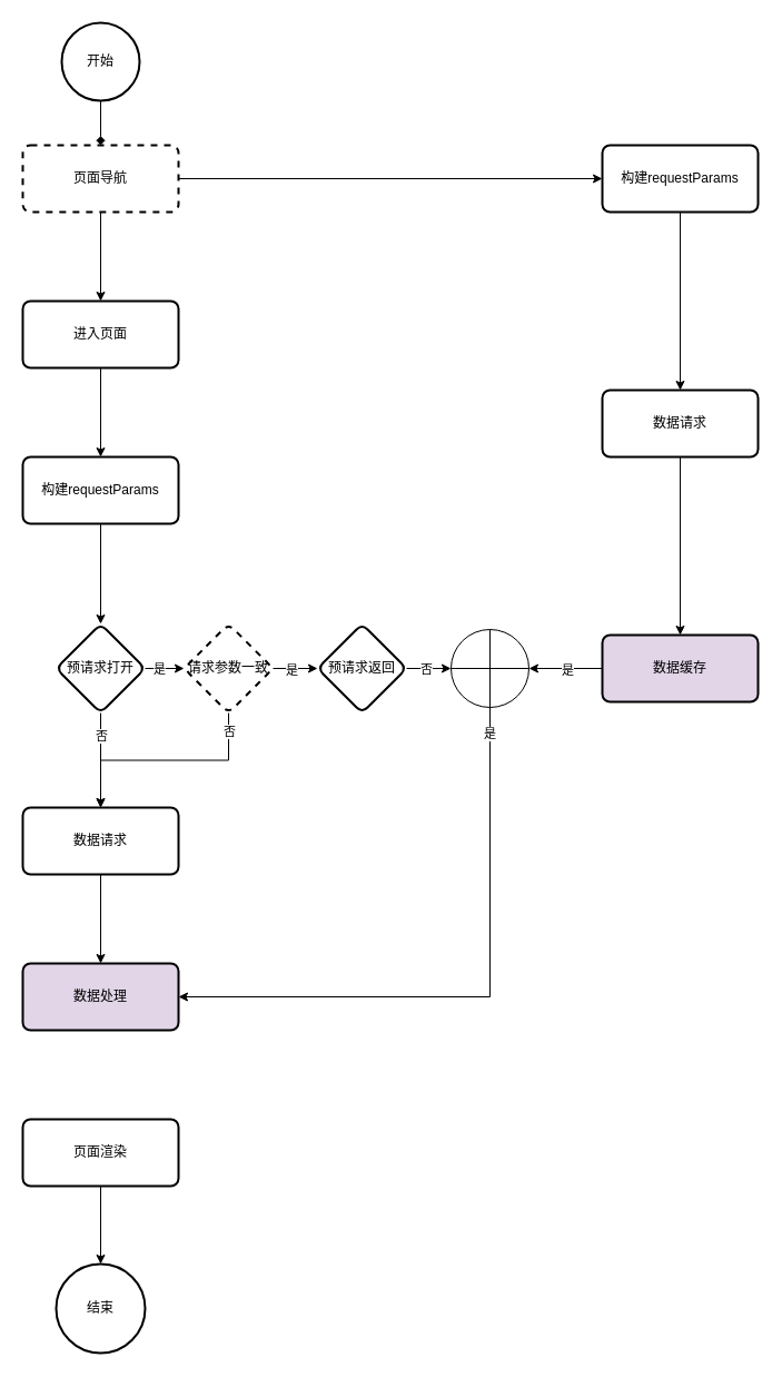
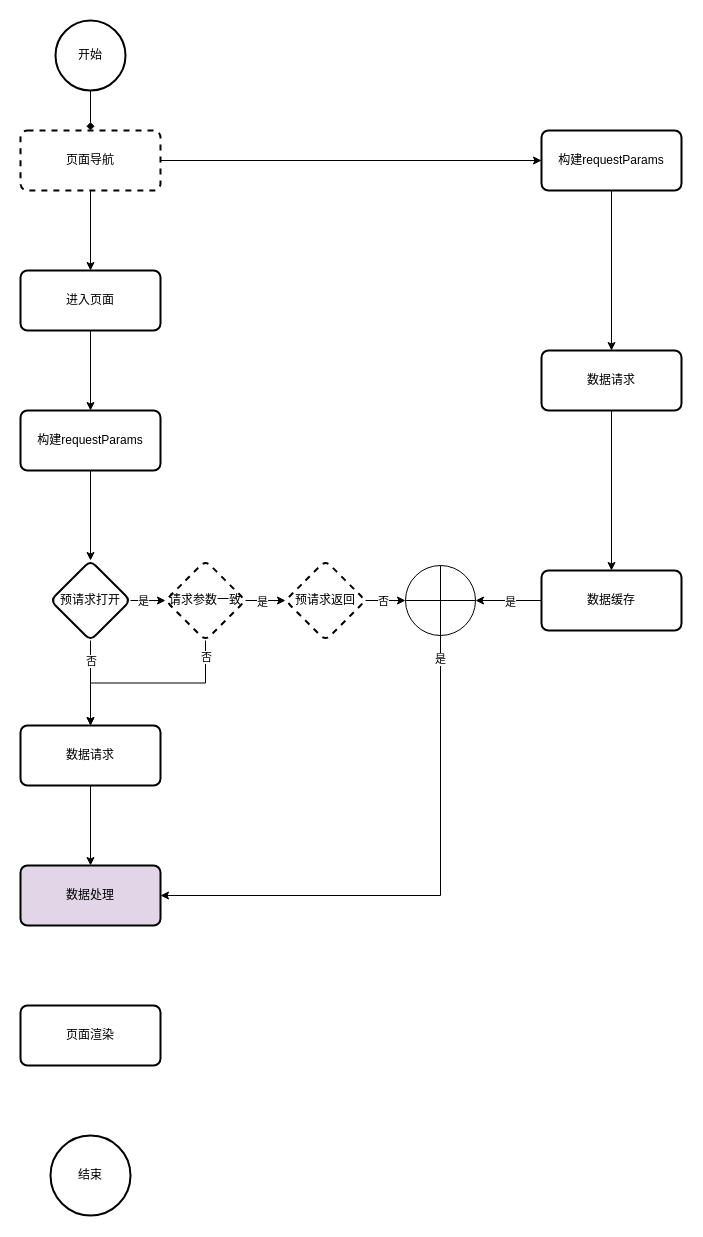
- <mxCell id="33" value="预请求返回" style="rhombus;whiteSpace=wrap;html=1;rounded=1;arcSize=14;strokeWidth=2;" vertex="1" parent="1"><mxGeometry x="285" y="560" width="80" height="80" as="geometry" /></mxCell>
+ <mxCell id="33" value="预请求返回" style="rhombus;whiteSpace=wrap;html=1;rounded=1;arcSize=14;strokeWidth=2;dashed=1;" vertex="1" parent="1"><mxGeometry x="285" y="560" width="80" height="80" as="geometry" /></mxCell>
- <mxCell id="36" value="数据缓存" style="rounded=1;whiteSpace=wrap;html=1;absoluteArcSize=1;arcSize=14;strokeWidth=2;fillColor=#e1d5e7;" vertex="1" parent="1"><mxGeometry x="541" y="570" width="140" height="60" as="geometry" /></mxCell>
+ <mxCell id="36" value="数据缓存" style="rounded=1;whiteSpace=wrap;html=1;absoluteArcSize=1;arcSize=14;strokeWidth=2;" vertex="1" parent="1"><mxGeometry x="541" y="570" width="140" height="60" as="geometry" /></mxCell>
- <mxCell id="12" value="" style="edgeStyle=orthogonalEdgeStyle;rounded=0;orthogonalLoop=1;jettySize=auto;html=1;" edge="1" parent="1" source="13" target="14"><mxGeometry relative="1" as="geometry" /></mxCell>
